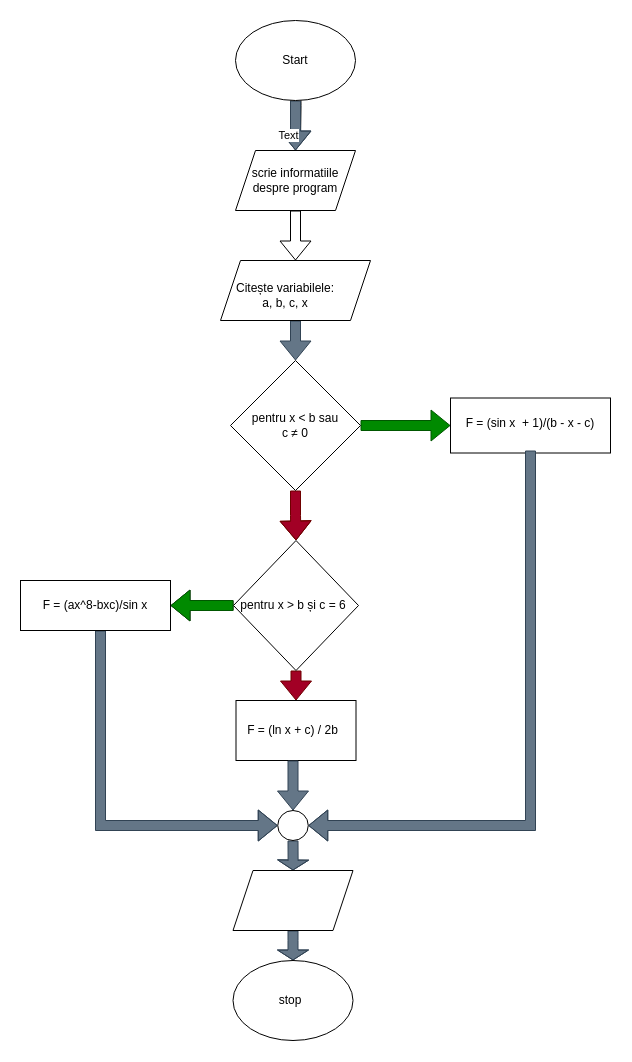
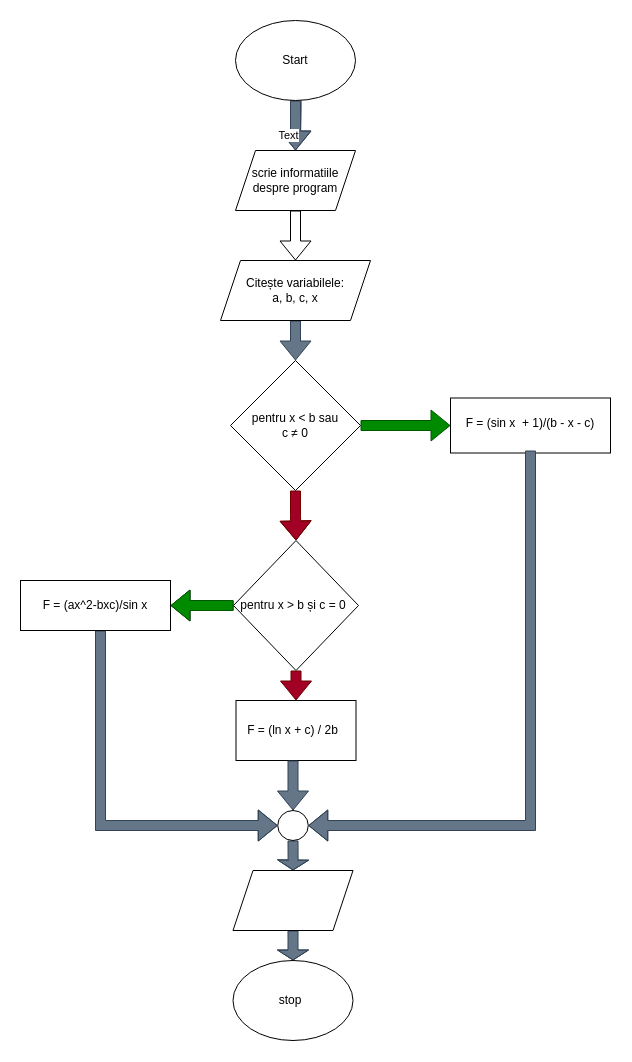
- <mxCell id="12" value="Citește variabilele: a, b, c, x" style="text;html=1;strokeColor=none;fillColor=none;align=center;verticalAlign=middle;whiteSpace=wrap;rounded=0;" vertex="1" parent="1"><mxGeometry x="230" y="275" width="110" height="40" as="geometry" /></mxCell>
+ <mxCell id="12" value="Citește variabilele: a, b, c, x" style="text;html=1;strokeColor=none;fillColor=none;align=center;verticalAlign=middle;whiteSpace=wrap;rounded=0;" vertex="1" parent="1"><mxGeometry x="240" y="270" width="110" height="40" as="geometry" /></mxCell>
- <mxCell id="27" value="F = (ax^8-bxc)/sin x" style="text;html=1;strokeColor=none;fillColor=none;align=center;verticalAlign=middle;whiteSpace=wrap;rounded=0;" vertex="1" parent="1"><mxGeometry x="20" y="590" width="150" height="30" as="geometry" /></mxCell>
+ <mxCell id="27" value="F = (ax^2-bxc)/sin x" style="text;html=1;strokeColor=none;fillColor=none;align=center;verticalAlign=middle;whiteSpace=wrap;rounded=0;" vertex="1" parent="1"><mxGeometry x="20" y="590" width="150" height="30" as="geometry" /></mxCell>
- <mxCell id="24" value="pentru х &amp;gt; b și c = 6" style="text;html=1;strokeColor=none;fillColor=none;align=center;verticalAlign=middle;whiteSpace=wrap;rounded=0;" vertex="1" parent="1"><mxGeometry x="233" y="587.5" width="119.5" height="35" as="geometry" /></mxCell>
+ <mxCell id="24" value="pentru х &amp;gt; b și c = 0" style="text;html=1;strokeColor=none;fillColor=none;align=center;verticalAlign=middle;whiteSpace=wrap;rounded=0;" vertex="1" parent="1"><mxGeometry x="233" y="587.5" width="119.5" height="35" as="geometry" /></mxCell>
